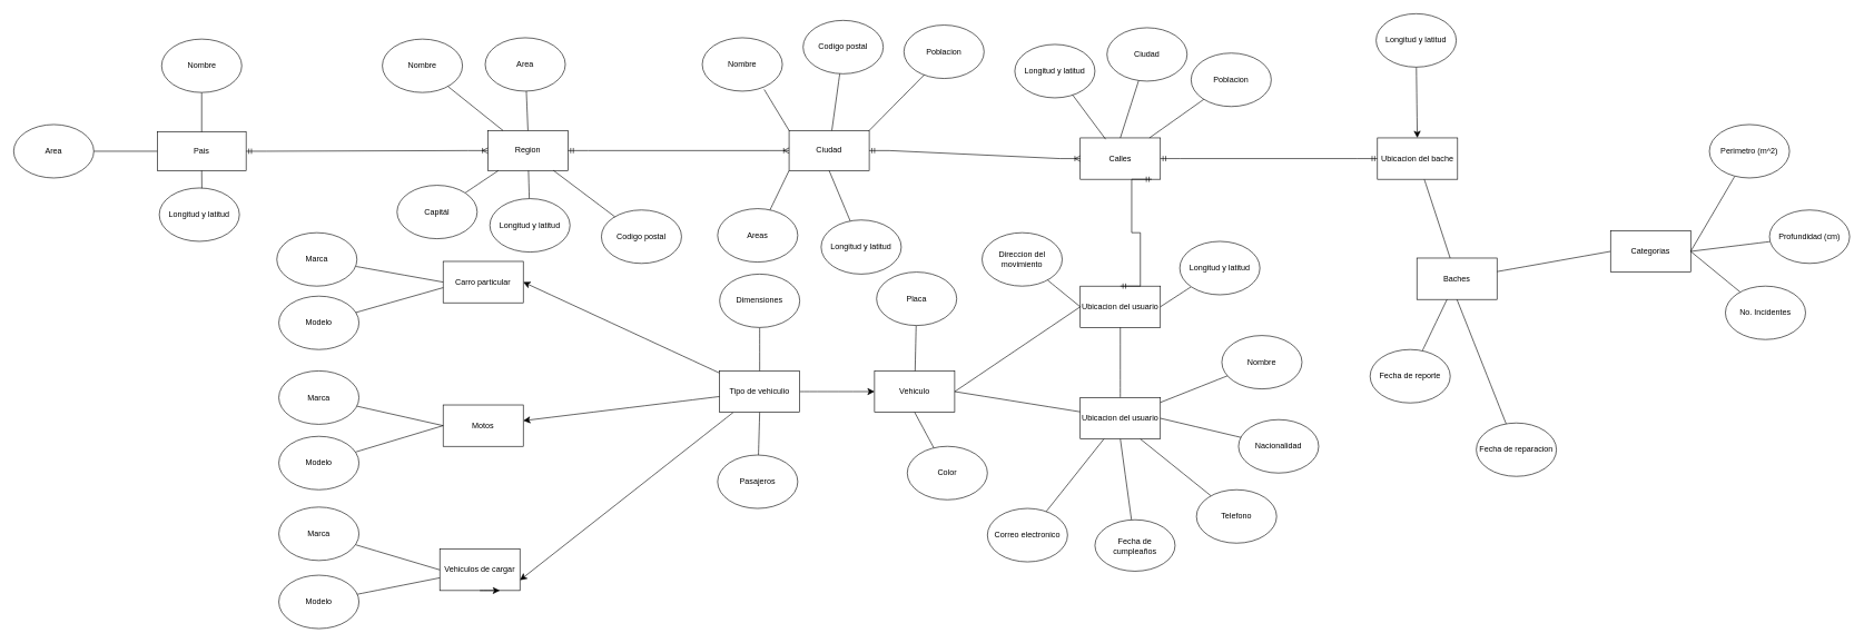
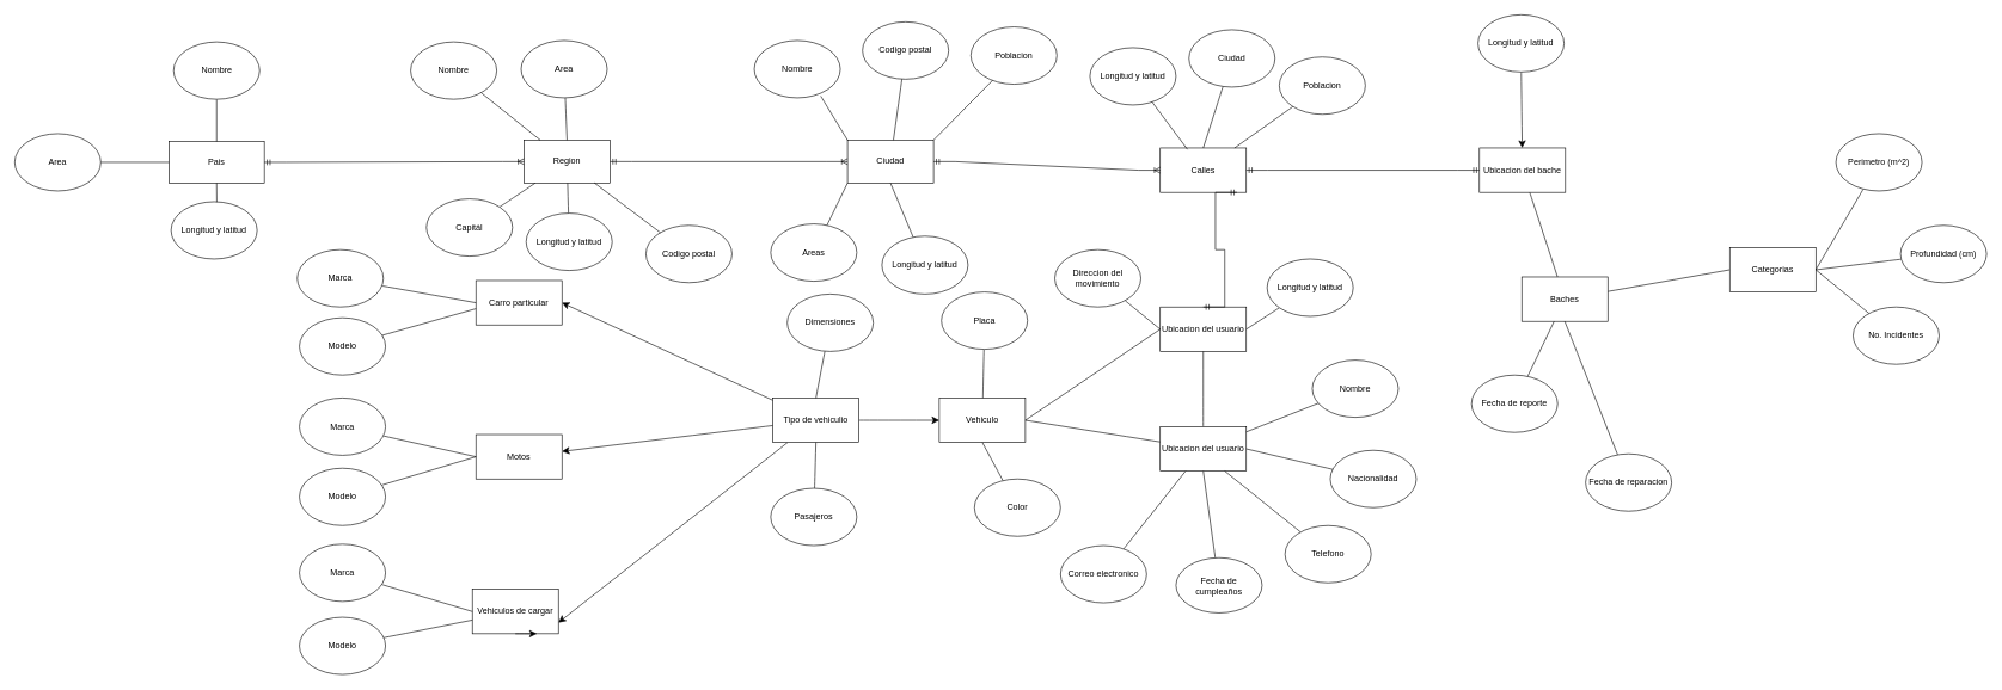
- <mxCell id="85" value="Dimensiones" style="ellipse;whiteSpace=wrap;html=1;" parent="1" vertex="1"><mxGeometry x="1077" y="410" width="120" height="80" as="geometry" /></mxCell>
+ <mxCell id="85" value="Dimensiones" style="ellipse;whiteSpace=wrap;html=1;" parent="1" vertex="1"><mxGeometry x="1097" y="410" width="120" height="80" as="geometry" /></mxCell>
